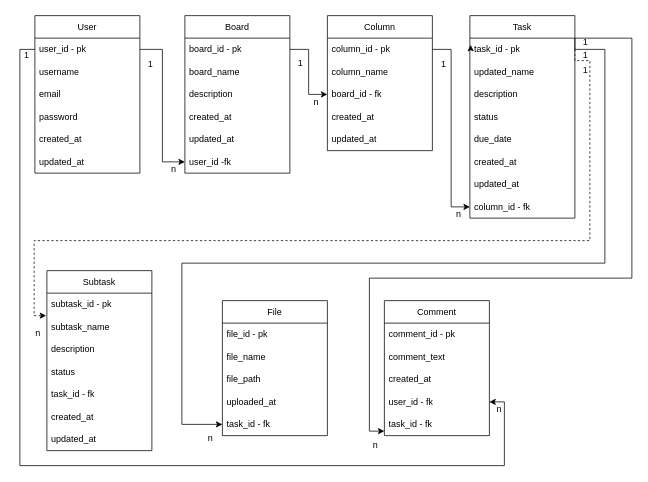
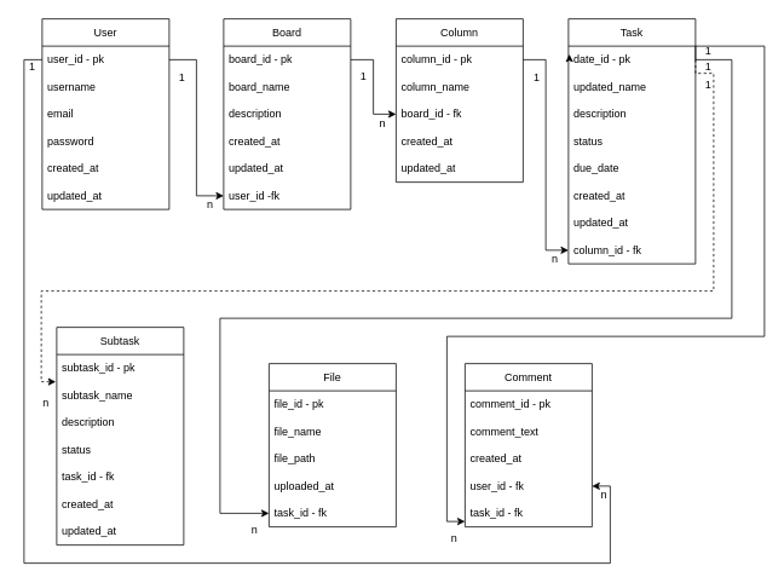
- <mxCell id="25" value="task_id - pk" style="text;strokeColor=none;fillColor=none;align=left;verticalAlign=middle;spacingLeft=4;spacingRight=4;overflow=hidden;points=[[0,0.5],[1,0.5]];portConstraint=eastwest;rotatable=0;whiteSpace=wrap;html=1;" vertex="1" parent="24"><mxGeometry y="30" width="140" height="30" as="geometry" /></mxCell>
+ <mxCell id="25" value="date_id - pk" style="text;strokeColor=none;fillColor=none;align=left;verticalAlign=middle;spacingLeft=4;spacingRight=4;overflow=hidden;points=[[0,0.5],[1,0.5]];portConstraint=eastwest;rotatable=0;whiteSpace=wrap;html=1;" vertex="1" parent="24"><mxGeometry y="30" width="140" height="30" as="geometry" /></mxCell>
